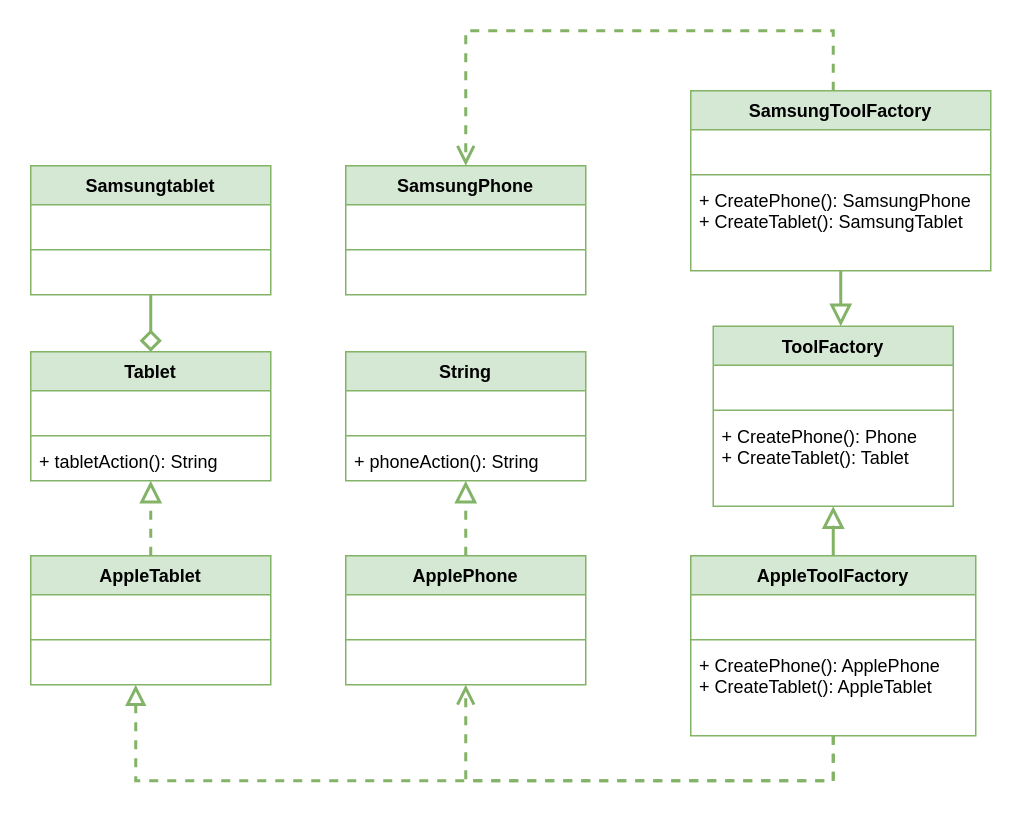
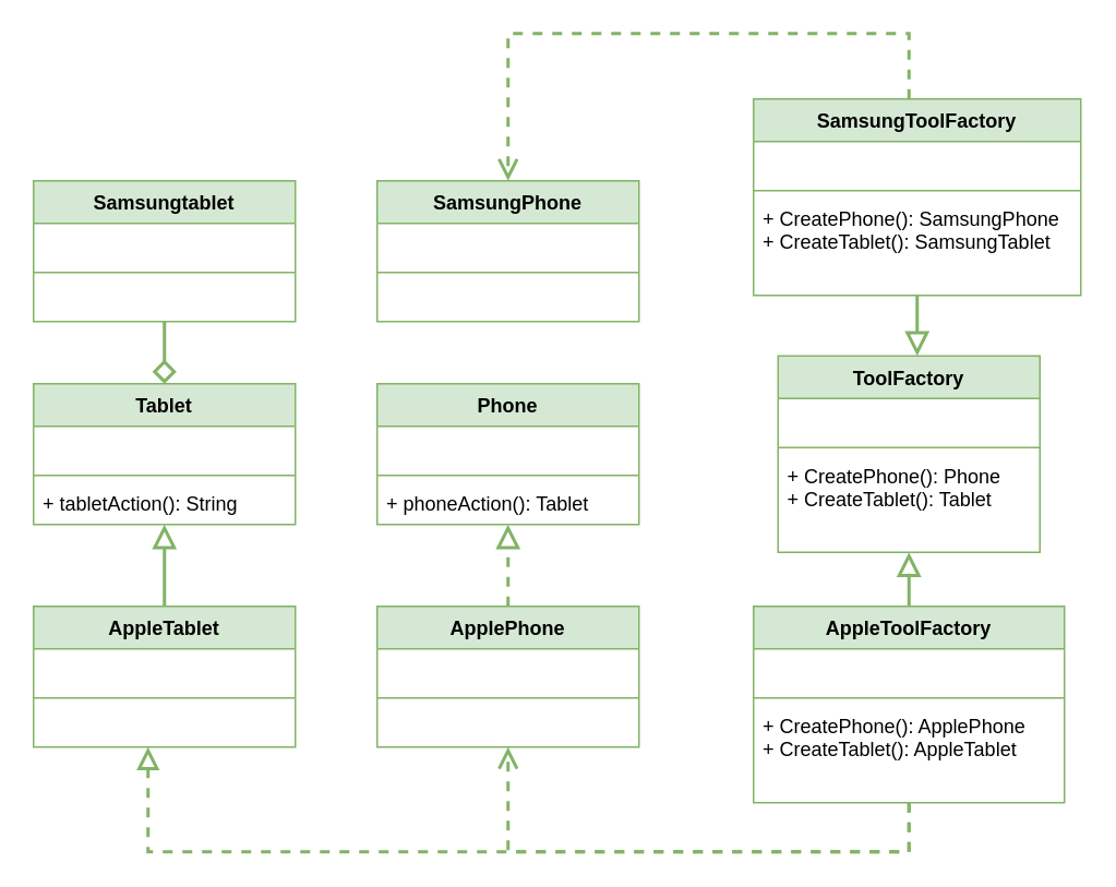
- <mxCell id="10" value="String" style="swimlane;fontStyle=1;align=center;verticalAlign=top;childLayout=stackLayout;horizontal=1;startSize=26;horizontalStack=0;resizeParent=1;resizeParentMax=0;resizeLast=0;collapsible=1;marginBottom=0;whiteSpace=wrap;html=1;fillColor=#d5e8d4;strokeColor=#82b366;" vertex="1" parent="1"><mxGeometry x="230" y="234" width="160" height="86" as="geometry" /></mxCell>
+ <mxCell id="10" value="Phone" style="swimlane;fontStyle=1;align=center;verticalAlign=top;childLayout=stackLayout;horizontal=1;startSize=26;horizontalStack=0;resizeParent=1;resizeParentMax=0;resizeLast=0;collapsible=1;marginBottom=0;whiteSpace=wrap;html=1;fillColor=#d5e8d4;strokeColor=#82b366;" vertex="1" parent="1"><mxGeometry x="230" y="234" width="160" height="86" as="geometry" /></mxCell>
- <mxCell id="13" value="+ phoneAction(): String" style="text;strokeColor=none;fillColor=none;align=left;verticalAlign=top;spacingLeft=4;spacingRight=4;overflow=hidden;rotatable=0;points=[[0,0.5],[1,0.5]];portConstraint=eastwest;whiteSpace=wrap;html=1;" vertex="1" parent="10"><mxGeometry y="60" width="160" height="26" as="geometry" /></mxCell>
+ <mxCell id="13" value="+ phoneAction(): Tablet" style="text;strokeColor=none;fillColor=none;align=left;verticalAlign=top;spacingLeft=4;spacingRight=4;overflow=hidden;rotatable=0;points=[[0,0.5],[1,0.5]];portConstraint=eastwest;whiteSpace=wrap;html=1;" vertex="1" parent="10"><mxGeometry y="60" width="160" height="26" as="geometry" /></mxCell>
- <mxCell id="32" style="edgeStyle=orthogonalEdgeStyle;rounded=0;orthogonalLoop=1;jettySize=auto;html=1;endArrow=block;endFill=0;fillColor=#d5e8d4;strokeColor=#82b366;strokeWidth=2;endSize=10;dashed=1;" edge="1" parent="1" source="22" target="6"><mxGeometry relative="1" as="geometry"><mxPoint x="320" y="380" as="sourcePoint" /><mxPoint x="320" y="330" as="targetPoint" /></mxGeometry></mxCell>
+ <mxCell id="32" style="edgeStyle=orthogonalEdgeStyle;rounded=0;orthogonalLoop=1;jettySize=auto;html=1;endArrow=block;endFill=0;fillColor=#d5e8d4;strokeColor=#82b366;strokeWidth=2;endSize=10;" edge="1" parent="1" source="22" target="6"><mxGeometry relative="1" as="geometry"><mxPoint x="320" y="380" as="sourcePoint" /><mxPoint x="320" y="330" as="targetPoint" /></mxGeometry></mxCell>
